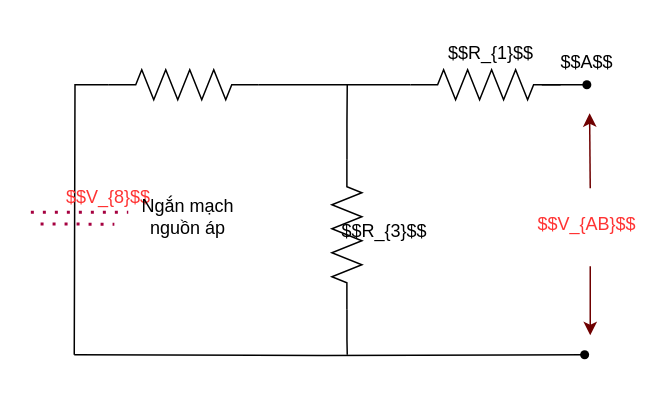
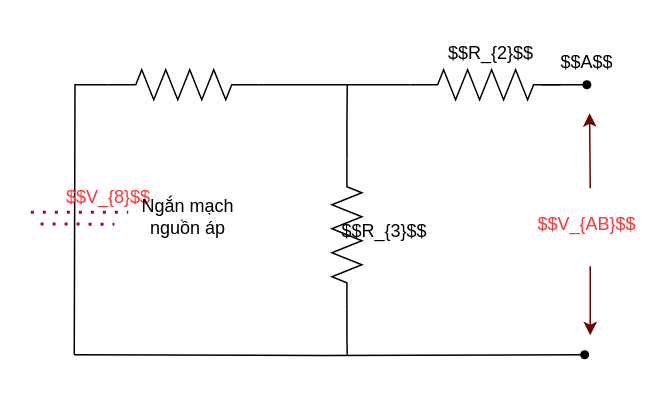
- <mxCell id="13" value="$$R_{1}$$" style="text;html=1;strokeColor=none;fillColor=none;align=center;verticalAlign=middle;whiteSpace=wrap;rounded=0;" vertex="1" parent="1"><mxGeometry x="296.74" y="20" width="60" height="30" as="geometry" /></mxCell>
+ <mxCell id="13" value="$$R_{2}$$" style="text;html=1;strokeColor=none;fillColor=none;align=center;verticalAlign=middle;whiteSpace=wrap;rounded=0;" vertex="1" parent="1"><mxGeometry x="296.74" y="20" width="60" height="30" as="geometry" /></mxCell>
